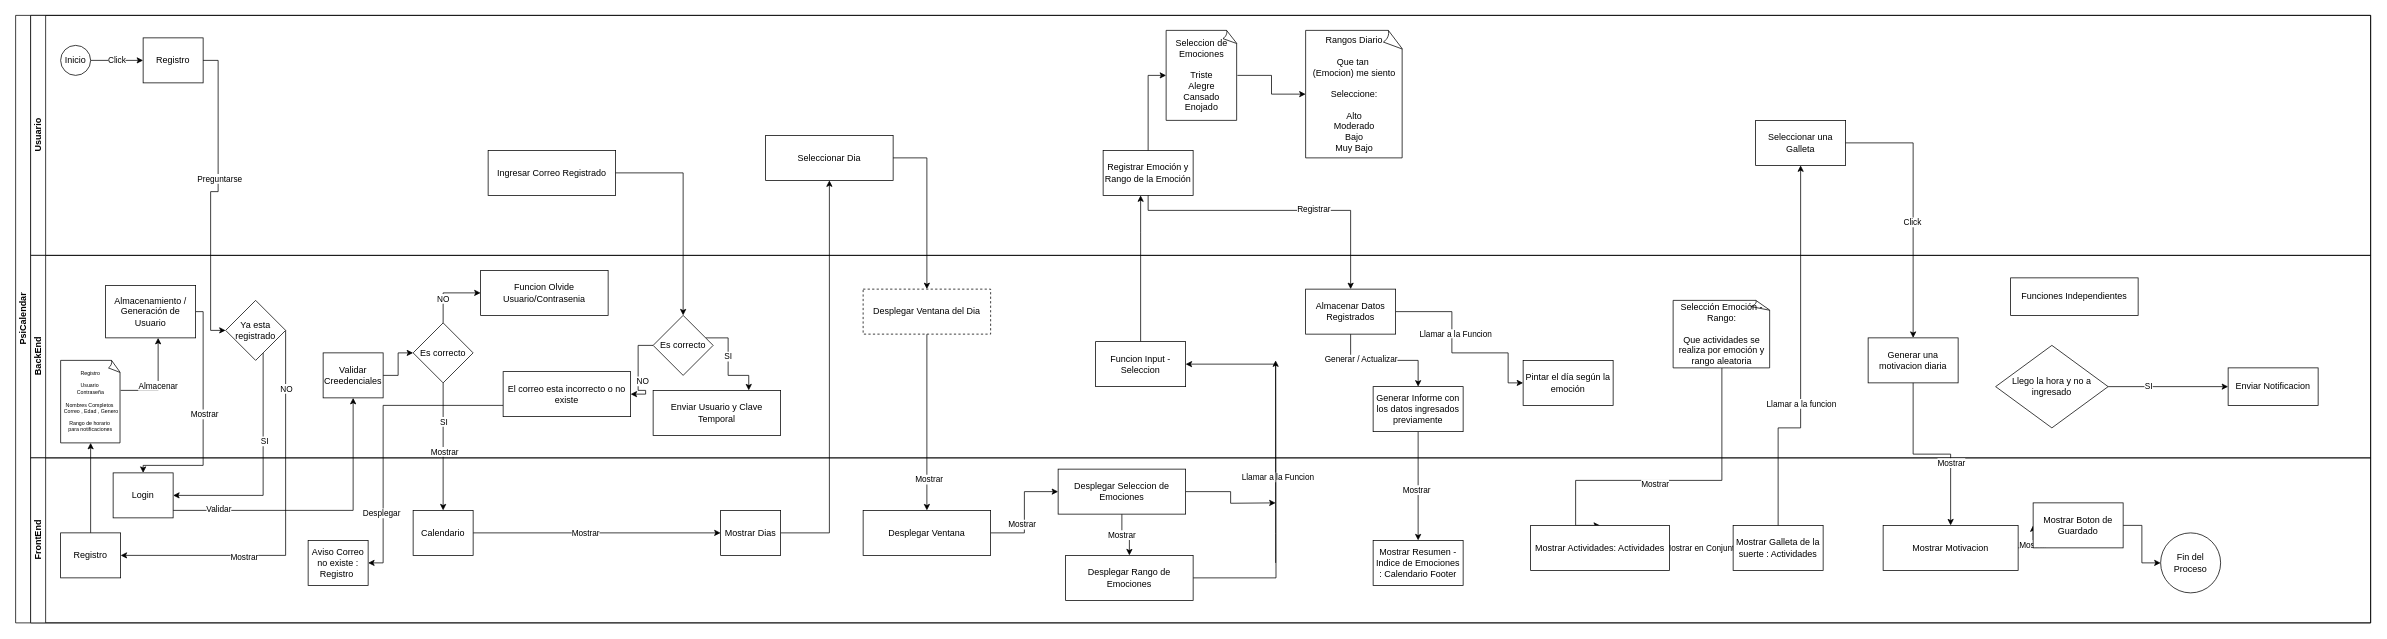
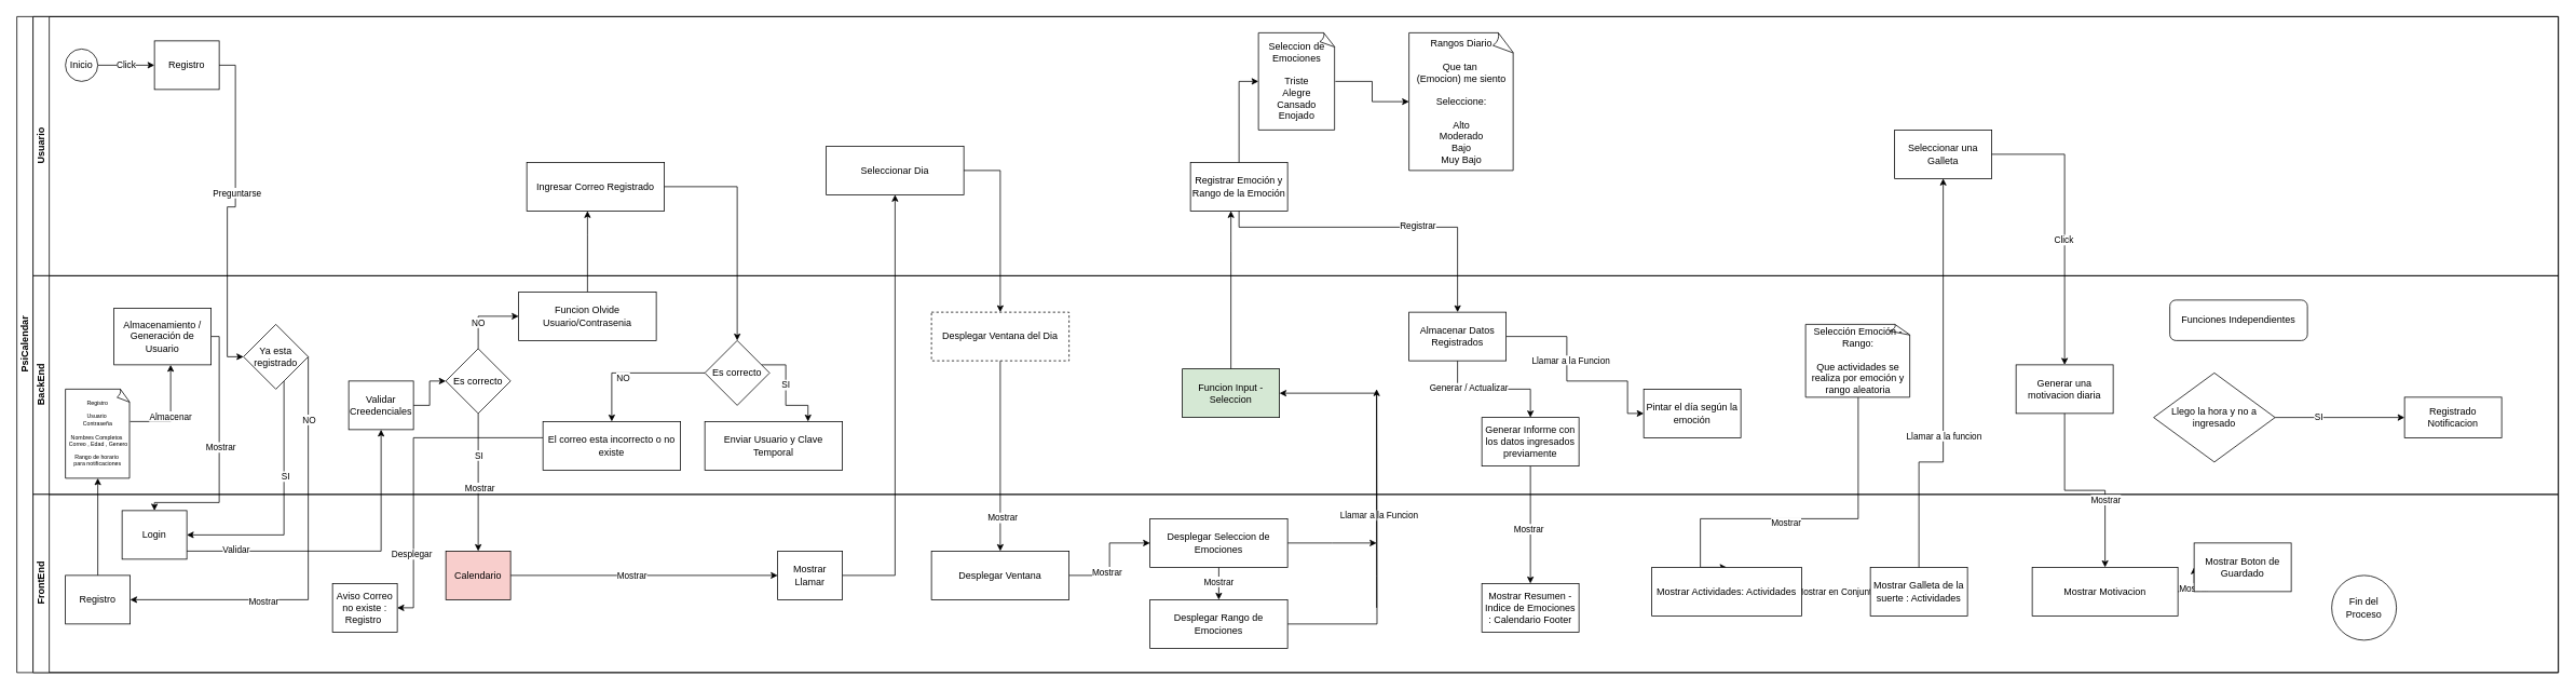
+ <mxCell id="30" style="edgeStyle=orthogonalEdgeStyle;rounded=0;orthogonalLoop=1;jettySize=auto;html=1;" edge="1" parent="2" source="58" target="7"><mxGeometry relative="1" as="geometry"><Array as="points"><mxPoint x="705" y="270" /><mxPoint x="705" y="270" /></Array></mxGeometry></mxCell>
- <mxCell id="77" value="Funciones Independientes" style="rounded=0;whiteSpace=wrap;html=1;" vertex="1" parent="47"><mxGeometry x="2640" y="30" width="170" height="50" as="geometry" /></mxCell>
+ <mxCell id="77" value="Funciones Independientes" style="whiteSpace=wrap;html=1;rounded=1;" vertex="1" parent="47"><mxGeometry x="2640" y="30" width="170" height="50" as="geometry" /></mxCell>
- <mxCell id="67" value="Funcion Input - Seleccion" style="whiteSpace=wrap;html=1;fontColor=#000000;rounded=0;" vertex="1" parent="47"><mxGeometry x="1420" y="115" width="120" height="60" as="geometry" /></mxCell>
+ <mxCell id="67" value="Funcion Input - Seleccion" style="whiteSpace=wrap;html=1;fontColor=#000000;rounded=0;fillColor=#d5e8d4;" vertex="1" parent="47"><mxGeometry x="1420" y="115" width="120" height="60" as="geometry" /></mxCell>
- <mxCell id="81" value="Enviar Notificacion" style="rounded=0;whiteSpace=wrap;html=1;" vertex="1" parent="47"><mxGeometry x="2930" y="150" width="120" height="50" as="geometry" /></mxCell>
+ <mxCell id="81" value="Registrado Notificacion" style="rounded=0;whiteSpace=wrap;html=1;" vertex="1" parent="47"><mxGeometry x="2930" y="150" width="120" height="50" as="geometry" /></mxCell>
- <mxCell id="64" value="El correo esta incorrecto o no existe" style="rounded=0;whiteSpace=wrap;html=1;fontFamily=Helvetica;fontSize=12;fontColor=#000000;align=center;" vertex="1" parent="47"><mxGeometry x="630" y="155" width="170" height="60" as="geometry" /></mxCell>
+ <mxCell id="64" value="El correo esta incorrecto o no existe" style="rounded=0;whiteSpace=wrap;html=1;fontFamily=Helvetica;fontSize=12;fontColor=#000000;align=center;" vertex="1" parent="47"><mxGeometry x="630" y="180" width="170" height="60" as="geometry" /></mxCell>
- <mxCell id="96" value="Desplegar Seleccion de Emociones" style="rounded=0;whiteSpace=wrap;html=1;fontFamily=Helvetica;fontSize=12;fontColor=#000000;align=center;" vertex="1" parent="82"><mxGeometry x="1370" y="15" width="170" height="60" as="geometry" /></mxCell>
+ <mxCell id="96" value="Desplegar Seleccion de Emociones" style="rounded=0;whiteSpace=wrap;html=1;fontFamily=Helvetica;fontSize=12;fontColor=#000000;align=center;" vertex="1" parent="82"><mxGeometry x="1380" y="30" width="170" height="60" as="geometry" /></mxCell>
- <mxCell id="107" style="edgeStyle=orthogonalEdgeStyle;rounded=0;orthogonalLoop=1;jettySize=auto;html=1;" edge="1" parent="82" source="108" target="109"><mxGeometry relative="1" as="geometry" /></mxCell>
- <mxCell id="87" value="Calendario" style="rounded=0;whiteSpace=wrap;html=1;fontFamily=Helvetica;fontSize=12;fontColor=#000000;align=center;" vertex="1" parent="82"><mxGeometry x="510" y="70" width="80" height="60" as="geometry" /></mxCell>
+ <mxCell id="87" value="Calendario" style="rounded=0;whiteSpace=wrap;html=1;fontFamily=Helvetica;fontSize=12;fontColor=#000000;align=center;fillColor=#f8cecc;" vertex="1" parent="82"><mxGeometry x="510" y="70" width="80" height="60" as="geometry" /></mxCell>
- <mxCell id="89" value="Mostrar Dias" style="rounded=0;whiteSpace=wrap;html=1;fontFamily=Helvetica;fontSize=12;fontColor=#000000;align=center;" vertex="1" parent="82"><mxGeometry x="920" y="70" width="80" height="60" as="geometry" /></mxCell>
+ <mxCell id="89" value="Mostrar Llamar" style="rounded=0;whiteSpace=wrap;html=1;fontFamily=Helvetica;fontSize=12;fontColor=#000000;align=center;" vertex="1" parent="82"><mxGeometry x="920" y="70" width="80" height="60" as="geometry" /></mxCell>
